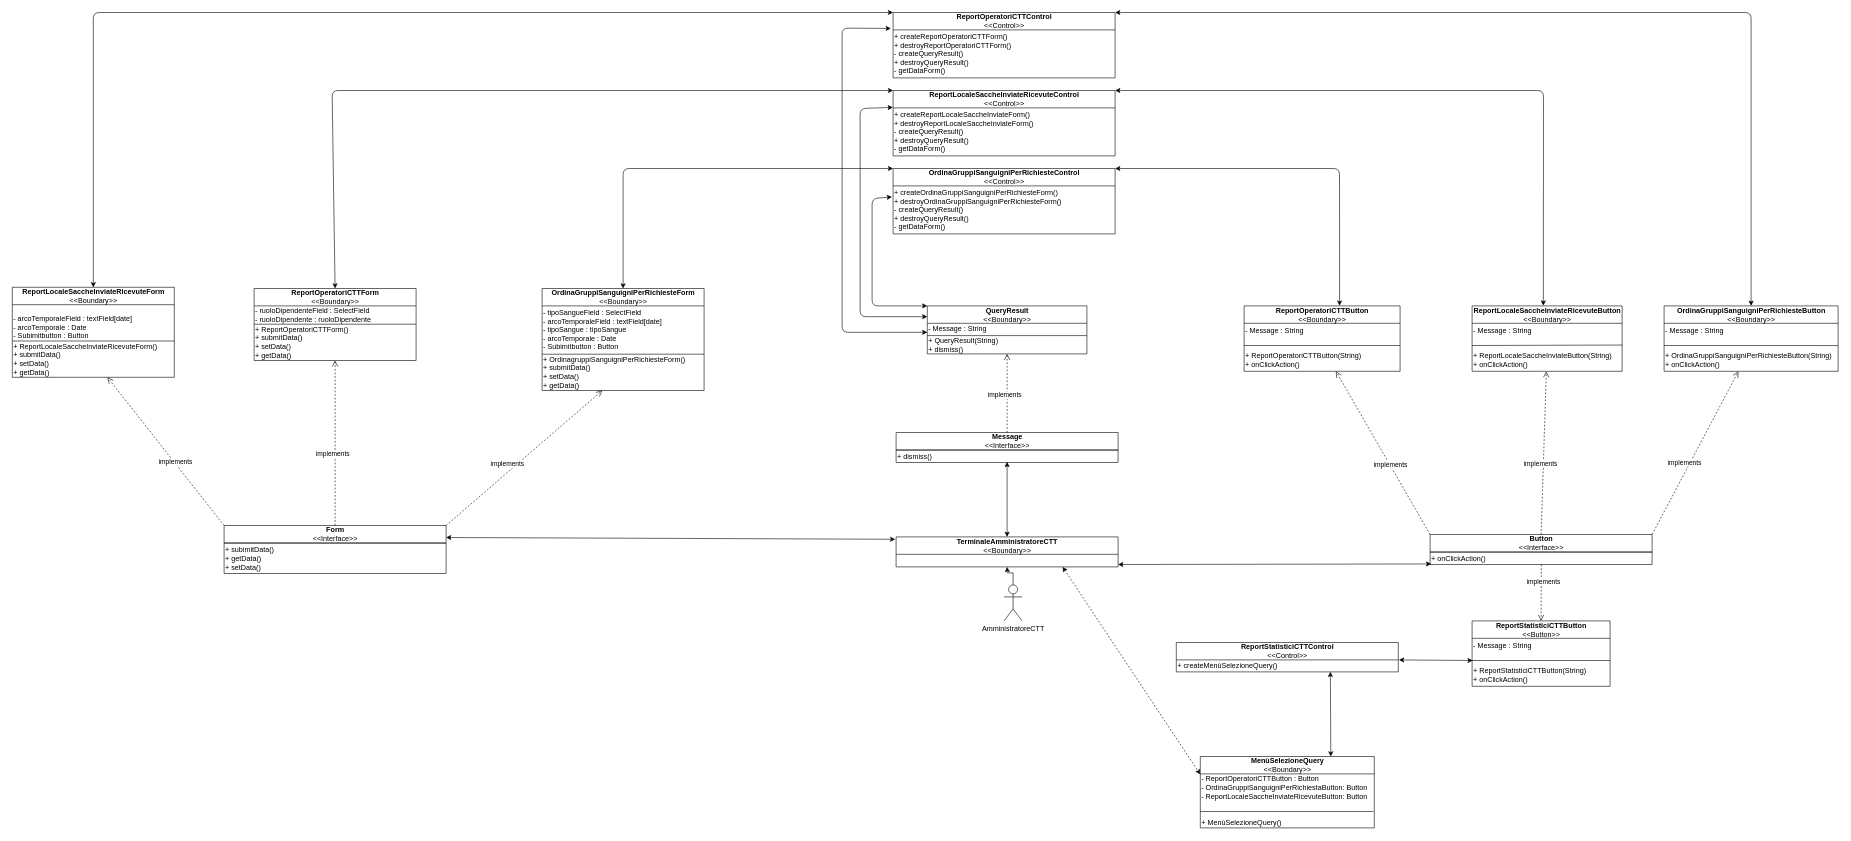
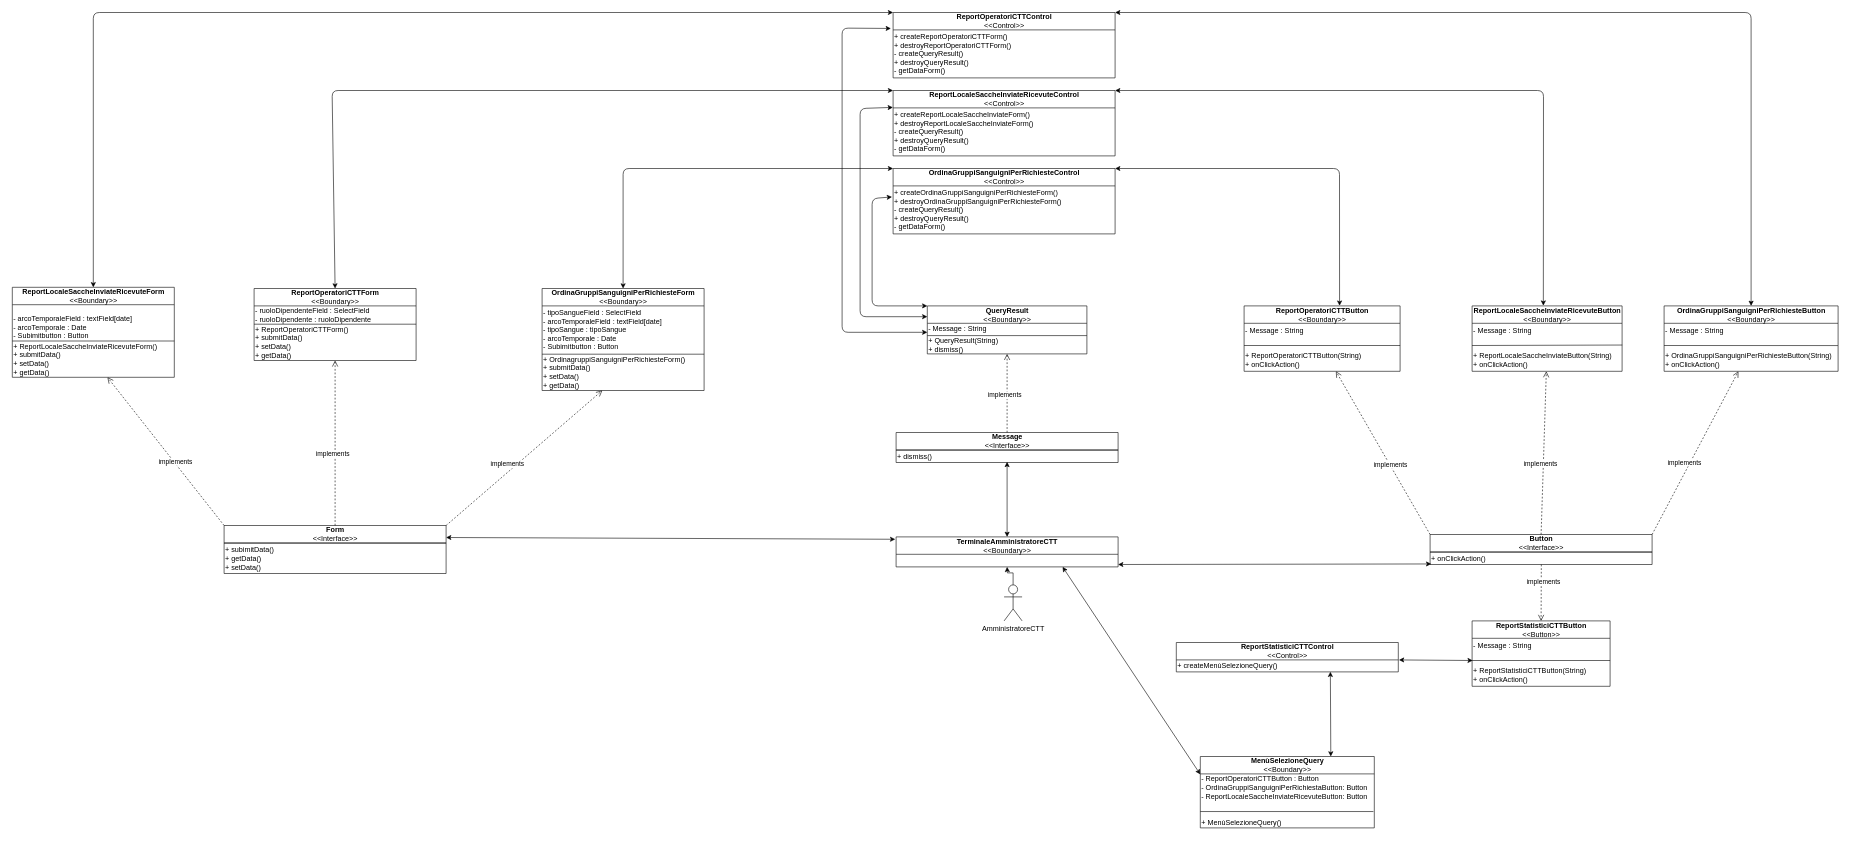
- <mxCell id="10" value="" style="endArrow=classic;startArrow=classic;html=1;entryX=0;entryY=0.25;entryDx=0;entryDy=0;exitX=0.75;exitY=1;exitDx=0;exitDy=0;dashed=1;" parent="1" source="2" target="57" edge="1"><mxGeometry width="50" height="50" relative="1" as="geometry"><mxPoint x="1863" y="689" as="sourcePoint" /><mxPoint x="1973" y="619" as="targetPoint" /></mxGeometry></mxCell>
+ <mxCell id="10" value="" style="endArrow=classic;startArrow=classic;html=1;entryX=0;entryY=0.25;entryDx=0;entryDy=0;exitX=0.75;exitY=1;exitDx=0;exitDy=0;" parent="1" source="2" target="57" edge="1"><mxGeometry width="50" height="50" relative="1" as="geometry"><mxPoint x="1863" y="689" as="sourcePoint" /><mxPoint x="1973" y="619" as="targetPoint" /></mxGeometry></mxCell>
